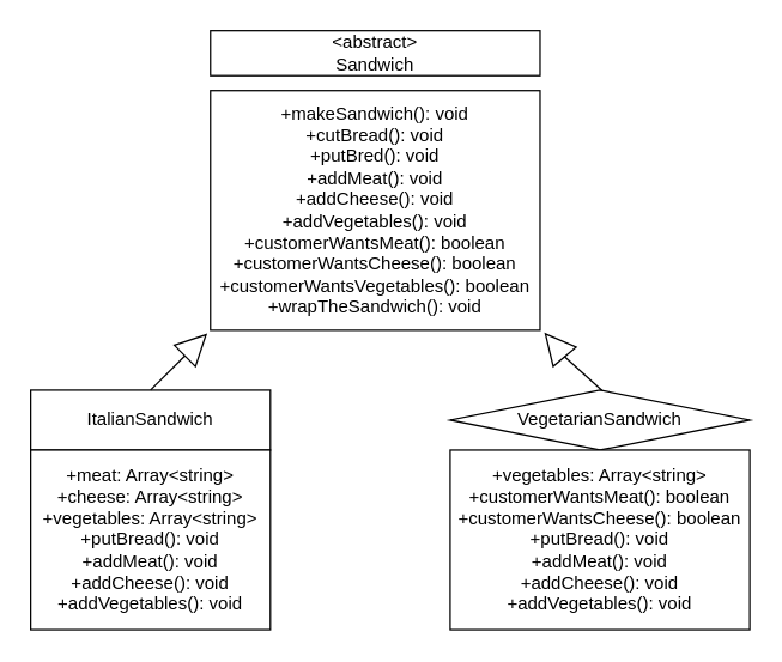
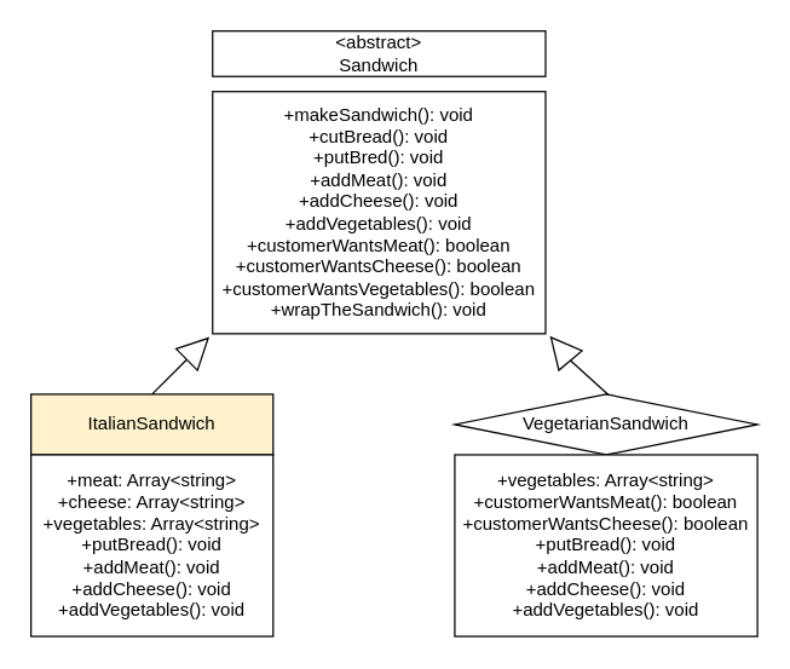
- <mxCell id="4" value="ItalianSandwich" style="rounded=0;whiteSpace=wrap;html=1;" vertex="1" parent="1"><mxGeometry x="20" y="260" width="160" height="40" as="geometry" /></mxCell>
+ <mxCell id="4" value="ItalianSandwich" style="rounded=0;whiteSpace=wrap;html=1;fillColor=#fff2cc;" vertex="1" parent="1"><mxGeometry x="20" y="260" width="160" height="40" as="geometry" /></mxCell>
